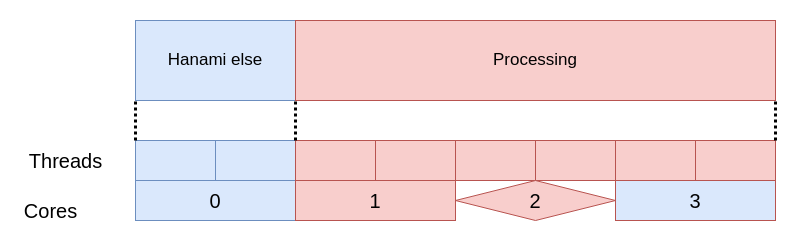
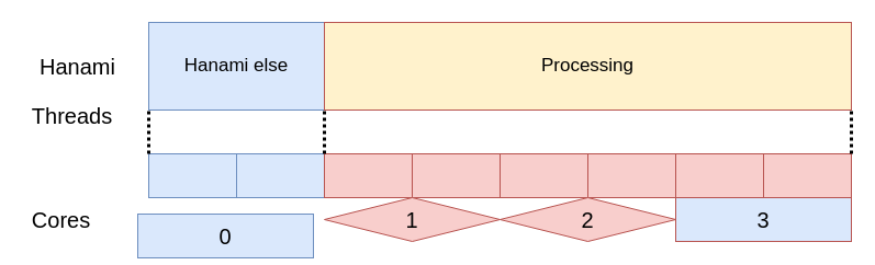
+ <mxCell id="21" value="Hanami" style="text;html=1;align=center;verticalAlign=middle;resizable=0;points=[];autosize=1;fontSize=20;" parent="1" vertex="1"><mxGeometry x="30" y="45" width="80" height="30" as="geometry" /></mxCell>
- <mxCell id="17" value="Processing" style="rounded=0;whiteSpace=wrap;html=1;fillColor=#f8cecc;strokeColor=#b85450;strokeWidth=1;fontSize=17;" parent="1" vertex="1"><mxGeometry x="295" y="20" width="480" height="80" as="geometry" /></mxCell>
+ <mxCell id="17" value="Processing" style="rounded=0;whiteSpace=wrap;html=1;fillColor=#fff2cc;strokeColor=#b85450;strokeWidth=1;fontSize=17;" parent="1" vertex="1"><mxGeometry x="295" y="20" width="480" height="80" as="geometry" /></mxCell>
- <mxCell id="5" value="Threads" style="text;html=1;align=center;verticalAlign=middle;resizable=0;points=[];autosize=1;fontSize=20;" parent="1" vertex="1"><mxGeometry x="20" y="145" width="90" height="30" as="geometry" /></mxCell>
+ <mxCell id="5" value="Threads" style="text;html=1;align=center;verticalAlign=middle;resizable=0;points=[];autosize=1;fontSize=20;" parent="1" vertex="1"><mxGeometry x="20" y="90" width="90" height="30" as="geometry" /></mxCell>
- <mxCell id="3" value="0" style="rounded=0;whiteSpace=wrap;html=1;fillColor=#dae8fc;strokeColor=#6c8ebf;strokeWidth=1;fontSize=20;" parent="1" vertex="1"><mxGeometry x="135" y="180" width="160" height="40" as="geometry" /></mxCell>
+ <mxCell id="3" value="0" style="rounded=0;whiteSpace=wrap;html=1;fillColor=#dae8fc;strokeColor=#6c8ebf;strokeWidth=1;fontSize=20;" parent="1" vertex="1"><mxGeometry x="125" y="195" width="160" height="40" as="geometry" /></mxCell>
- <mxCell id="13" value="1" style="rounded=0;whiteSpace=wrap;html=1;fillColor=#f8cecc;strokeColor=#b85450;strokeWidth=1;fontSize=20;" parent="1" vertex="1"><mxGeometry x="295" y="180" width="160" height="40" as="geometry" /></mxCell>
+ <mxCell id="13" value="1" style="rhombus;whiteSpace=wrap;html=1;fillColor=#f8cecc;strokeColor=#b85450;strokeWidth=1;fontSize=20;" parent="1" vertex="1"><mxGeometry x="295" y="180" width="160" height="40" as="geometry" /></mxCell>
- <mxCell id="4" value="Cores" style="text;html=1;align=center;verticalAlign=middle;resizable=0;points=[];autosize=1;fontSize=20;" parent="1" vertex="1"><mxGeometry x="15" y="195" width="70" height="30" as="geometry" /></mxCell>
+ <mxCell id="4" value="Cores" style="text;html=1;align=center;verticalAlign=middle;resizable=0;points=[];autosize=1;fontSize=20;" parent="1" vertex="1"><mxGeometry x="20" y="185" width="70" height="30" as="geometry" /></mxCell>
